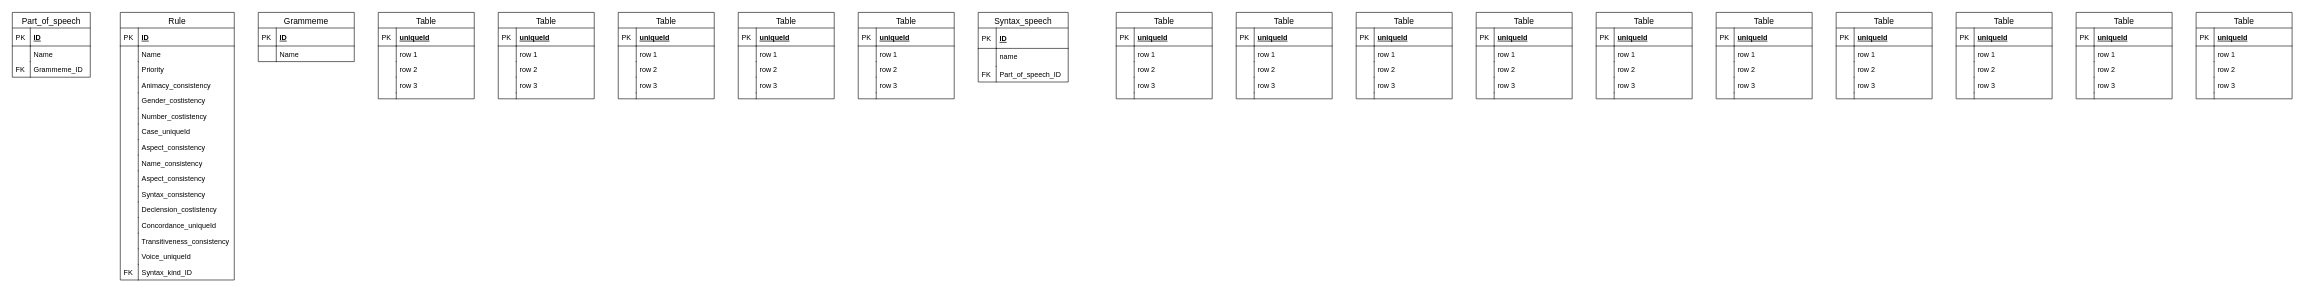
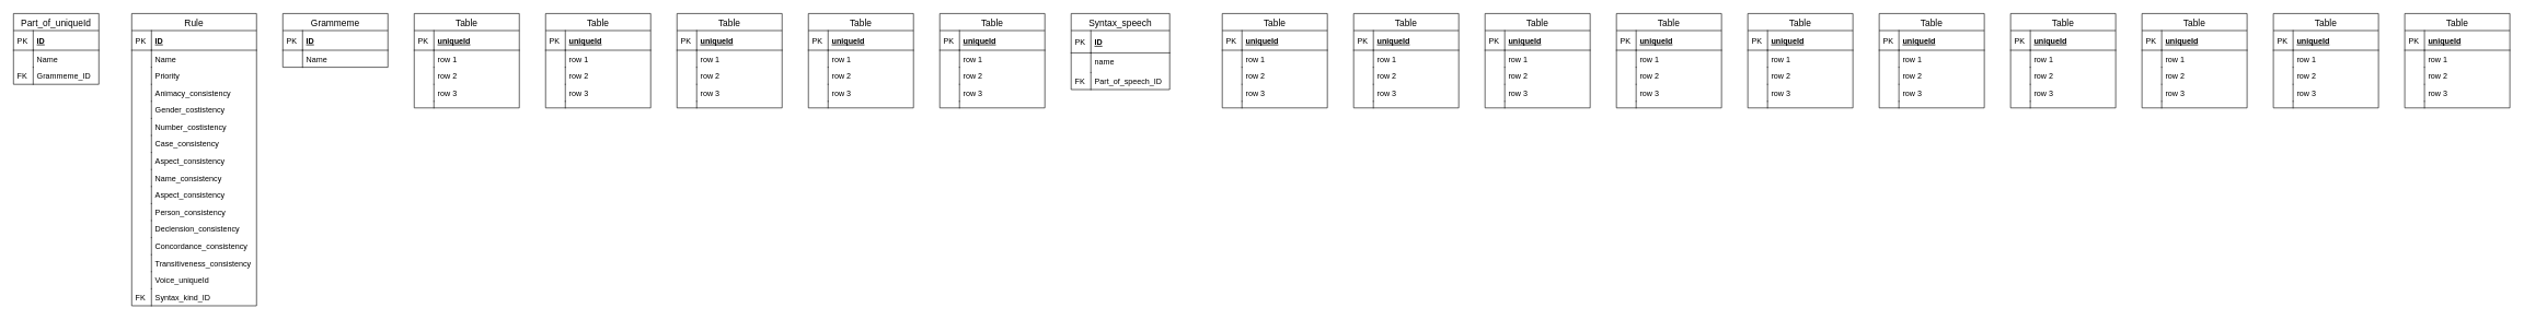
- <mxCell id="212" value="Part_of_speech" style="swimlane;fontStyle=0;childLayout=stackLayout;horizontal=1;startSize=26;horizontalStack=0;resizeParent=1;resizeParentMax=0;resizeLast=0;collapsible=1;marginBottom=0;align=center;fontSize=14;" parent="1" vertex="1"><mxGeometry x="20" y="20" width="130" height="108" as="geometry" /></mxCell>
+ <mxCell id="212" value="Part_of_uniqueId" style="swimlane;fontStyle=0;childLayout=stackLayout;horizontal=1;startSize=26;horizontalStack=0;resizeParent=1;resizeParentMax=0;resizeLast=0;collapsible=1;marginBottom=0;align=center;fontSize=14;" parent="1" vertex="1"><mxGeometry x="20" y="20" width="130" height="108" as="geometry" /></mxCell>
- <mxCell id="192" value="Case_uniqueId" style="shape=partialRectangle;top=0;left=0;right=0;bottom=0;align=left;verticalAlign=top;fillColor=none;spacingLeft=34;spacingRight=4;overflow=hidden;rotatable=0;points=[[0,0.5],[1,0.5]];portConstraint=eastwest;dropTarget=0;fontSize=12;" parent="179" vertex="1"><mxGeometry y="186" width="190" height="26" as="geometry" /></mxCell>
+ <mxCell id="192" value="Case_consistency" style="shape=partialRectangle;top=0;left=0;right=0;bottom=0;align=left;verticalAlign=top;fillColor=none;spacingLeft=34;spacingRight=4;overflow=hidden;rotatable=0;points=[[0,0.5],[1,0.5]];portConstraint=eastwest;dropTarget=0;fontSize=12;" parent="179" vertex="1"><mxGeometry y="186" width="190" height="26" as="geometry" /></mxCell>
- <mxCell id="200" value="Syntax_consistency" style="shape=partialRectangle;top=0;left=0;right=0;bottom=0;align=left;verticalAlign=top;fillColor=none;spacingLeft=34;spacingRight=4;overflow=hidden;rotatable=0;points=[[0,0.5],[1,0.5]];portConstraint=eastwest;dropTarget=0;fontSize=12;" parent="179" vertex="1"><mxGeometry y="290" width="190" height="26" as="geometry" /></mxCell>
+ <mxCell id="200" value="Person_consistency" style="shape=partialRectangle;top=0;left=0;right=0;bottom=0;align=left;verticalAlign=top;fillColor=none;spacingLeft=34;spacingRight=4;overflow=hidden;rotatable=0;points=[[0,0.5],[1,0.5]];portConstraint=eastwest;dropTarget=0;fontSize=12;" parent="179" vertex="1"><mxGeometry y="290" width="190" height="26" as="geometry" /></mxCell>
- <mxCell id="202" value="Declension_costistency" style="shape=partialRectangle;top=0;left=0;right=0;bottom=0;align=left;verticalAlign=top;fillColor=none;spacingLeft=34;spacingRight=4;overflow=hidden;rotatable=0;points=[[0,0.5],[1,0.5]];portConstraint=eastwest;dropTarget=0;fontSize=12;" parent="179" vertex="1"><mxGeometry y="316" width="190" height="26" as="geometry" /></mxCell>
+ <mxCell id="202" value="Declension_consistency" style="shape=partialRectangle;top=0;left=0;right=0;bottom=0;align=left;verticalAlign=top;fillColor=none;spacingLeft=34;spacingRight=4;overflow=hidden;rotatable=0;points=[[0,0.5],[1,0.5]];portConstraint=eastwest;dropTarget=0;fontSize=12;" parent="179" vertex="1"><mxGeometry y="316" width="190" height="26" as="geometry" /></mxCell>
- <mxCell id="204" value="Concordance_uniqueId" style="shape=partialRectangle;top=0;left=0;right=0;bottom=0;align=left;verticalAlign=top;fillColor=none;spacingLeft=34;spacingRight=4;overflow=hidden;rotatable=0;points=[[0,0.5],[1,0.5]];portConstraint=eastwest;dropTarget=0;fontSize=12;" parent="179" vertex="1"><mxGeometry y="342" width="190" height="26" as="geometry" /></mxCell>
+ <mxCell id="204" value="Concordance_consistency" style="shape=partialRectangle;top=0;left=0;right=0;bottom=0;align=left;verticalAlign=top;fillColor=none;spacingLeft=34;spacingRight=4;overflow=hidden;rotatable=0;points=[[0,0.5],[1,0.5]];portConstraint=eastwest;dropTarget=0;fontSize=12;" parent="179" vertex="1"><mxGeometry y="342" width="190" height="26" as="geometry" /></mxCell>
